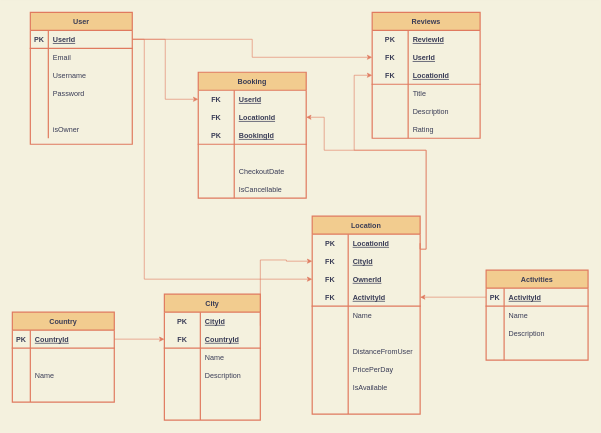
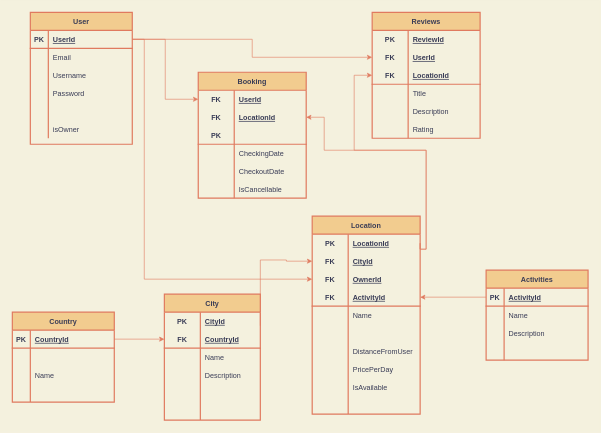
- <mxCell id="112" value="BookingId" style="shape=partialRectangle;connectable=0;fillColor=none;top=0;left=0;bottom=0;right=0;align=left;spacingLeft=6;fontStyle=5;overflow=hidden;strokeColor=none;strokeWidth=2;fontColor=#393C56;" parent="110" vertex="1"><mxGeometry x="60" width="120" height="30" as="geometry"><mxRectangle width="120" height="30" as="alternateBounds" /></mxGeometry></mxCell>
+ <mxCell id="115" value="CheckingDate" style="shape=partialRectangle;connectable=0;fillColor=none;top=0;left=0;bottom=0;right=0;align=left;spacingLeft=6;overflow=hidden;strokeColor=#E07A5F;strokeWidth=2;fontColor=#393C56;" parent="113" vertex="1"><mxGeometry x="60" width="120" height="30" as="geometry"><mxRectangle width="120" height="30" as="alternateBounds" /></mxGeometry></mxCell>
